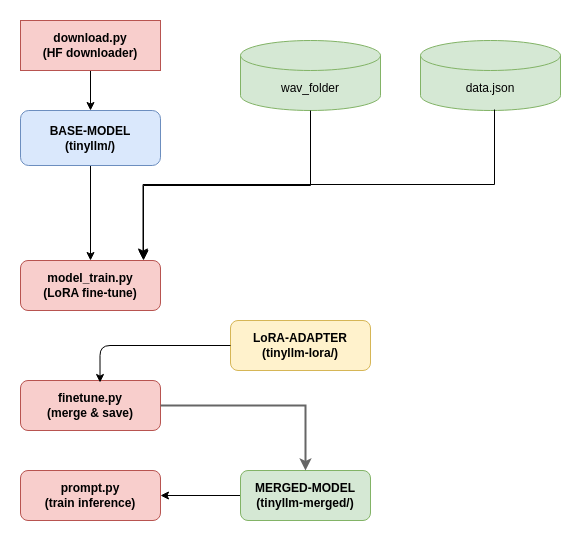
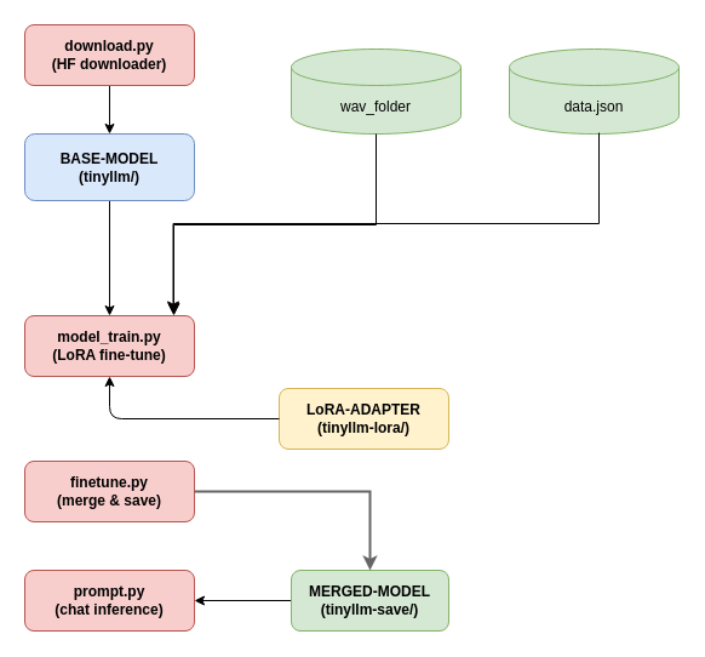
- <mxCell id="3" value="download.py&#10;(HF downloader)" style="whiteSpace=wrap;html=1;fillColor=#f8cecc;strokeColor=#b85450;fontStyle=1;rounded=0;" parent="1" vertex="1"><mxGeometry x="20" y="20" width="140" height="50" as="geometry" /></mxCell>
+ <mxCell id="3" value="download.py&#10;(HF downloader)" style="rounded=1;whiteSpace=wrap;html=1;fillColor=#f8cecc;strokeColor=#b85450;fontStyle=1" parent="1" vertex="1"><mxGeometry x="20" y="20" width="140" height="50" as="geometry" /></mxCell>
- <mxCell id="13" style="edgeStyle=orthogonalEdgeStyle;html=1;entryX=0.568;entryY=0.04;entryDx=0;entryDy=0;entryPerimeter=0;" parent="1" source="9" target="5" edge="1"><mxGeometry relative="1" as="geometry" /></mxCell>
+ <mxCell id="13" style="edgeStyle=orthogonalEdgeStyle;html=1;" parent="1" source="9" target="4" edge="1"><mxGeometry relative="1" as="geometry" /></mxCell>
- <mxCell id="6" value="prompt.py&#10;(train inference)" style="rounded=1;whiteSpace=wrap;html=1;fillColor=#f8cecc;strokeColor=#b85450;fontStyle=1" parent="1" vertex="1"><mxGeometry x="20" y="470" width="140" height="50" as="geometry" /></mxCell>
+ <mxCell id="6" value="prompt.py&#10;(chat inference)" style="rounded=1;whiteSpace=wrap;html=1;fillColor=#f8cecc;strokeColor=#b85450;fontStyle=1" parent="1" vertex="1"><mxGeometry x="20" y="470" width="140" height="50" as="geometry" /></mxCell>
- <mxCell id="11" value="MERGED-MODEL&#10;(tinyllm-merged/)" style="rounded=1;whiteSpace=wrap;html=1;fillColor=#d5e8d4;strokeColor=#82b366;fontStyle=1" parent="1" vertex="1"><mxGeometry x="240" y="470" width="130" height="50" as="geometry" /></mxCell>
+ <mxCell id="11" value="MERGED-MODEL&#10;(tinyllm-save/)" style="rounded=1;whiteSpace=wrap;html=1;fillColor=#d5e8d4;strokeColor=#82b366;fontStyle=1" parent="1" vertex="1"><mxGeometry x="240" y="470" width="130" height="50" as="geometry" /></mxCell>
